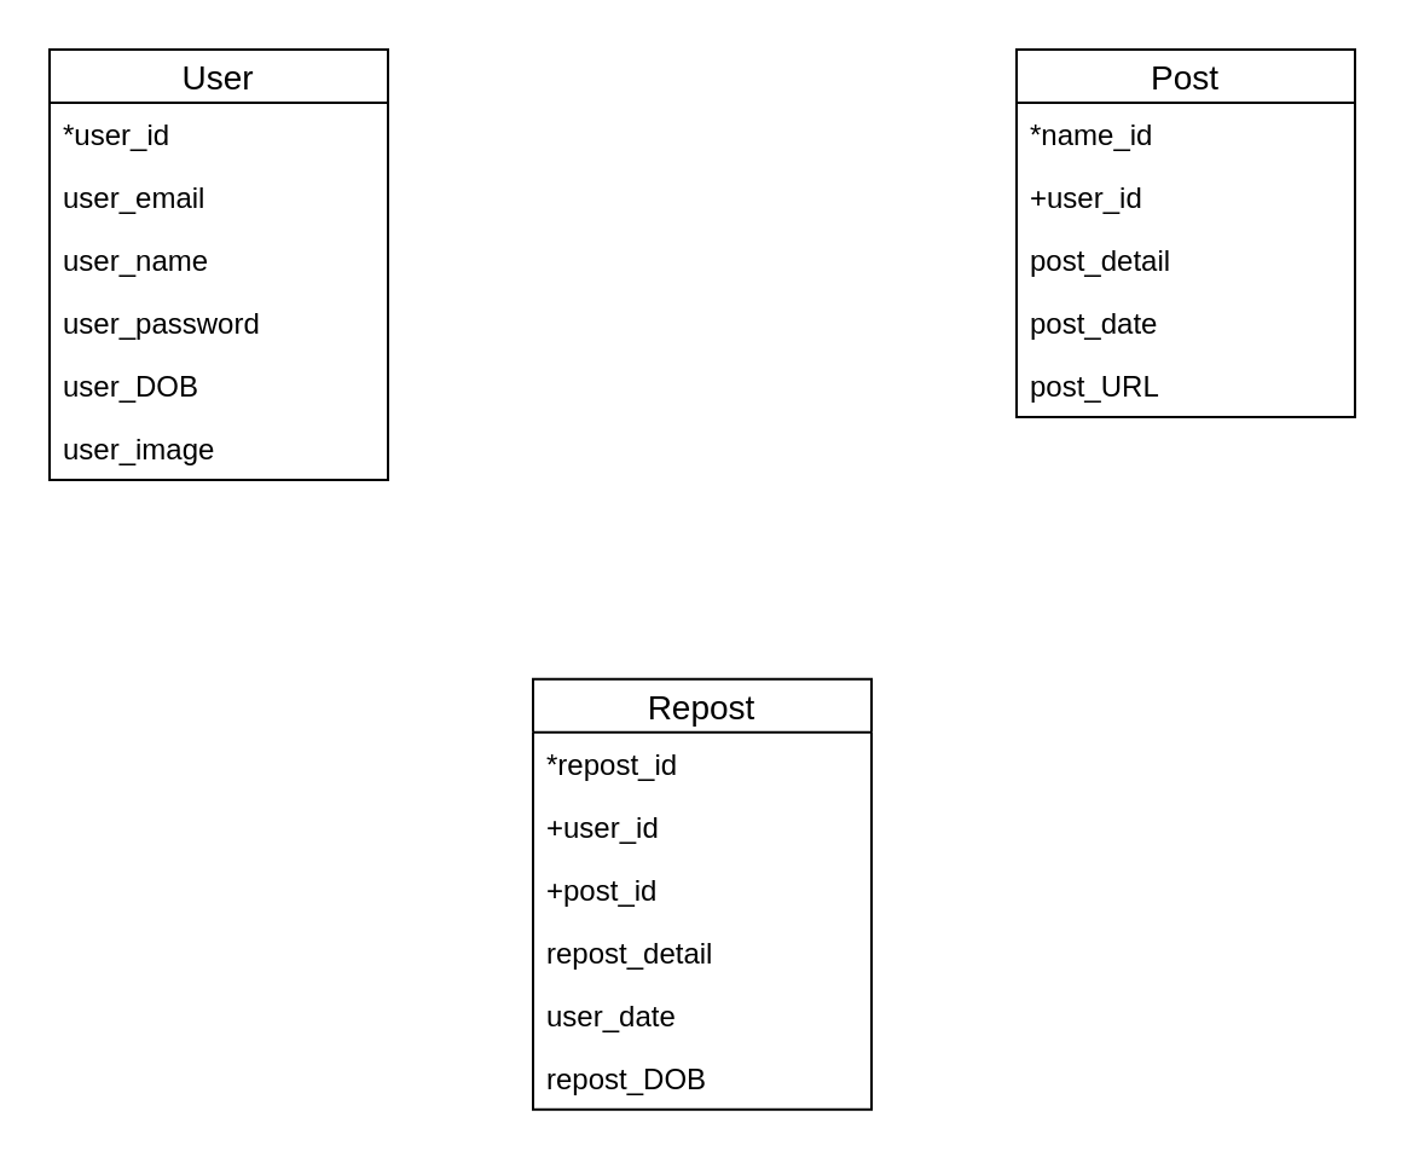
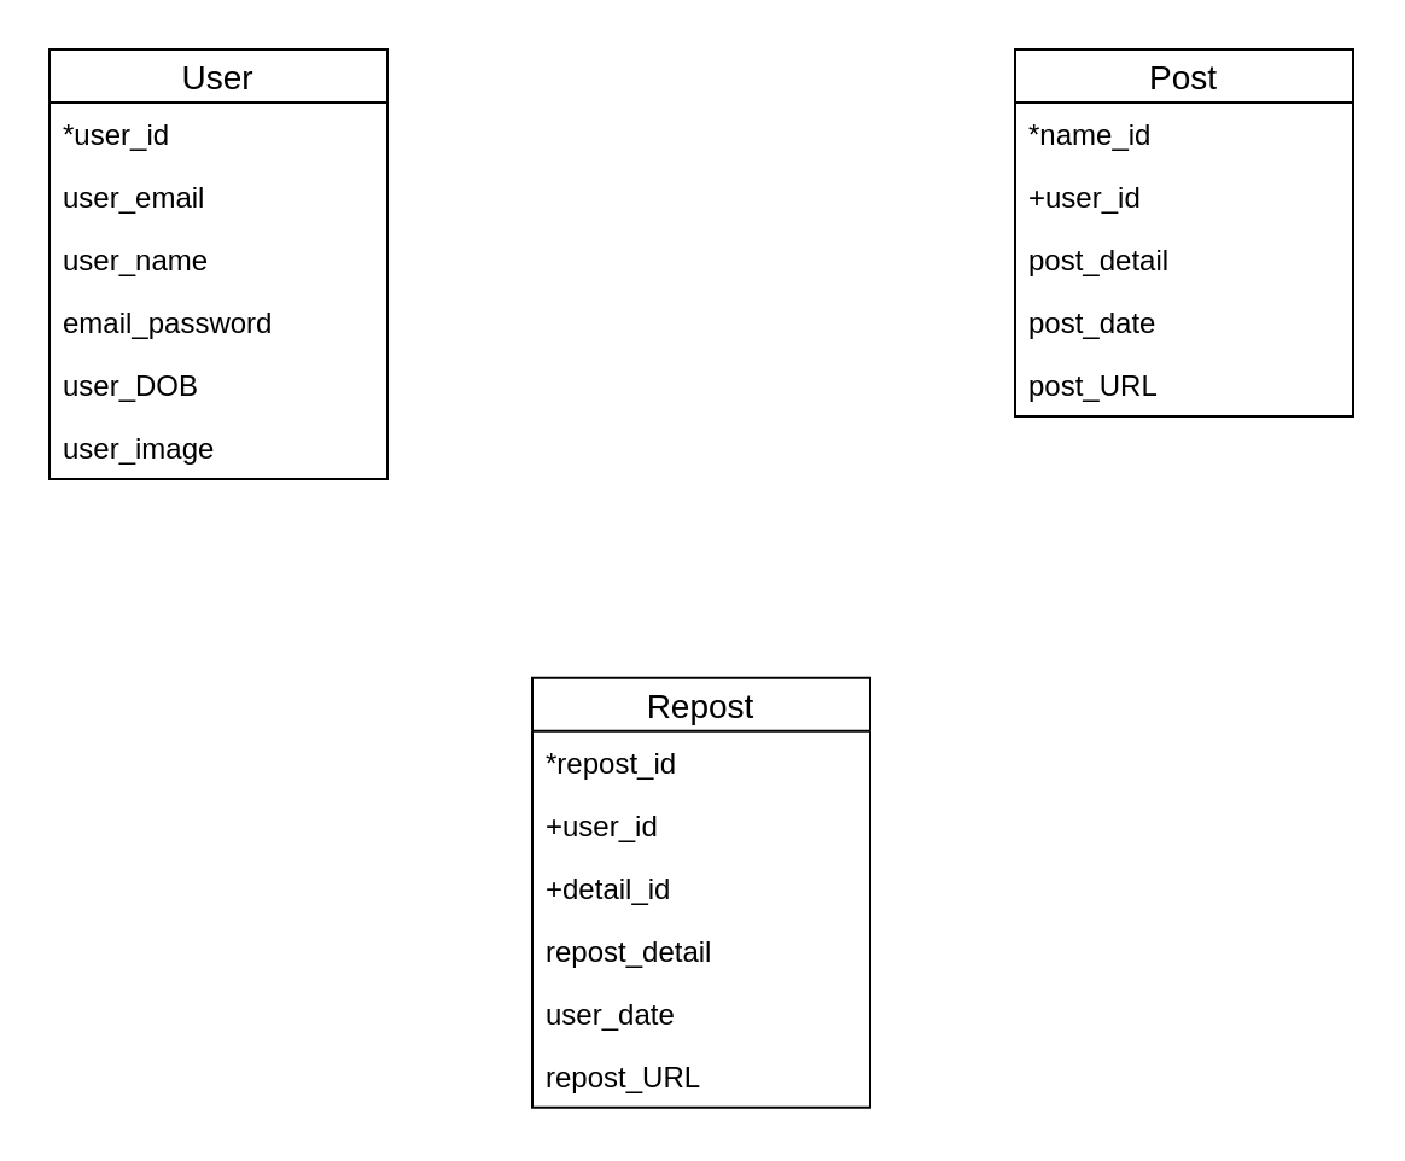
- <mxCell id="6" value="user_password" style="text;strokeColor=none;fillColor=none;spacingLeft=4;spacingRight=4;overflow=hidden;rotatable=0;points=[[0,0.5],[1,0.5]];portConstraint=eastwest;fontSize=12;" parent="2" vertex="1"><mxGeometry y="100" width="140" height="26" as="geometry" /></mxCell>
+ <mxCell id="6" value="email_password" style="text;strokeColor=none;fillColor=none;spacingLeft=4;spacingRight=4;overflow=hidden;rotatable=0;points=[[0,0.5],[1,0.5]];portConstraint=eastwest;fontSize=12;" parent="2" vertex="1"><mxGeometry y="100" width="140" height="26" as="geometry" /></mxCell>
- <mxCell id="18" value="+post_id" style="text;strokeColor=none;fillColor=none;spacingLeft=4;spacingRight=4;overflow=hidden;rotatable=0;points=[[0,0.5],[1,0.5]];portConstraint=eastwest;fontSize=12;" parent="15" vertex="1"><mxGeometry y="74" width="140" height="26" as="geometry" /></mxCell>
+ <mxCell id="18" value="+detail_id" style="text;strokeColor=none;fillColor=none;spacingLeft=4;spacingRight=4;overflow=hidden;rotatable=0;points=[[0,0.5],[1,0.5]];portConstraint=eastwest;fontSize=12;" parent="15" vertex="1"><mxGeometry y="74" width="140" height="26" as="geometry" /></mxCell>
- <mxCell id="21" value="repost_DOB" style="text;strokeColor=none;fillColor=none;spacingLeft=4;spacingRight=4;overflow=hidden;rotatable=0;points=[[0,0.5],[1,0.5]];portConstraint=eastwest;fontSize=12;" parent="15" vertex="1"><mxGeometry y="152" width="140" height="26" as="geometry" /></mxCell>
+ <mxCell id="21" value="repost_URL" style="text;strokeColor=none;fillColor=none;spacingLeft=4;spacingRight=4;overflow=hidden;rotatable=0;points=[[0,0.5],[1,0.5]];portConstraint=eastwest;fontSize=12;" parent="15" vertex="1"><mxGeometry y="152" width="140" height="26" as="geometry" /></mxCell>
